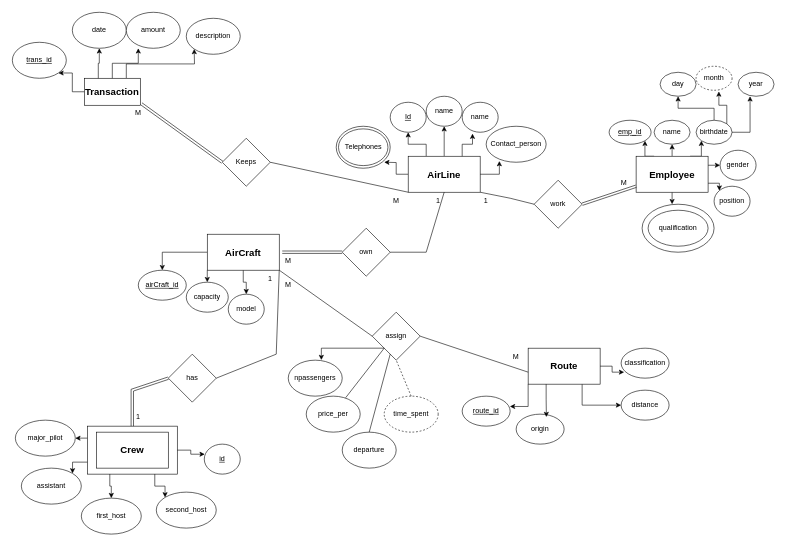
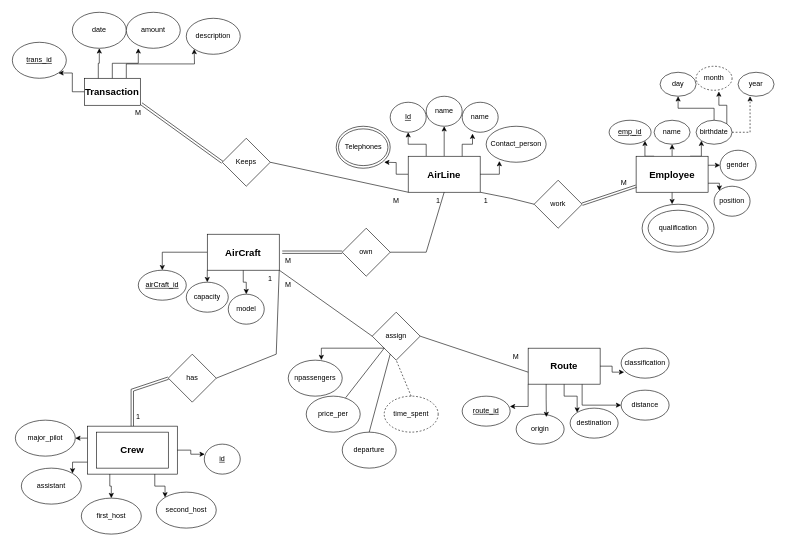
- <mxCell id="64" style="edgeStyle=orthogonalEdgeStyle;rounded=0;orthogonalLoop=1;jettySize=auto;html=1;exitX=1;exitY=0.5;exitDx=0;exitDy=0;entryX=0.333;entryY=1;entryDx=0;entryDy=0;entryPerimeter=0;" parent="48" source="59" target="62" edge="1"><mxGeometry relative="1" as="geometry" /></mxCell>
+ <mxCell id="64" style="edgeStyle=orthogonalEdgeStyle;rounded=0;orthogonalLoop=1;jettySize=auto;html=1;exitX=1;exitY=0.5;exitDx=0;exitDy=0;entryX=0.333;entryY=1;entryDx=0;entryDy=0;entryPerimeter=0;dashed=1;" parent="48" source="59" target="62" edge="1"><mxGeometry relative="1" as="geometry" /></mxCell>
+ <mxCell id="13" style="edgeStyle=orthogonalEdgeStyle;rounded=0;orthogonalLoop=1;jettySize=auto;html=1;exitX=0.5;exitY=1;exitDx=0;exitDy=0;entryX=0;entryY=0;entryDx=0;entryDy=0;" parent="12" source="15" target="18" edge="1"><mxGeometry relative="1" as="geometry" /></mxCell>
+ <mxCell id="18" value="destination" style="ellipse;whiteSpace=wrap;html=1;" parent="12" vertex="1"><mxGeometry x="180" y="100" width="80" height="50" as="geometry" /></mxCell>
